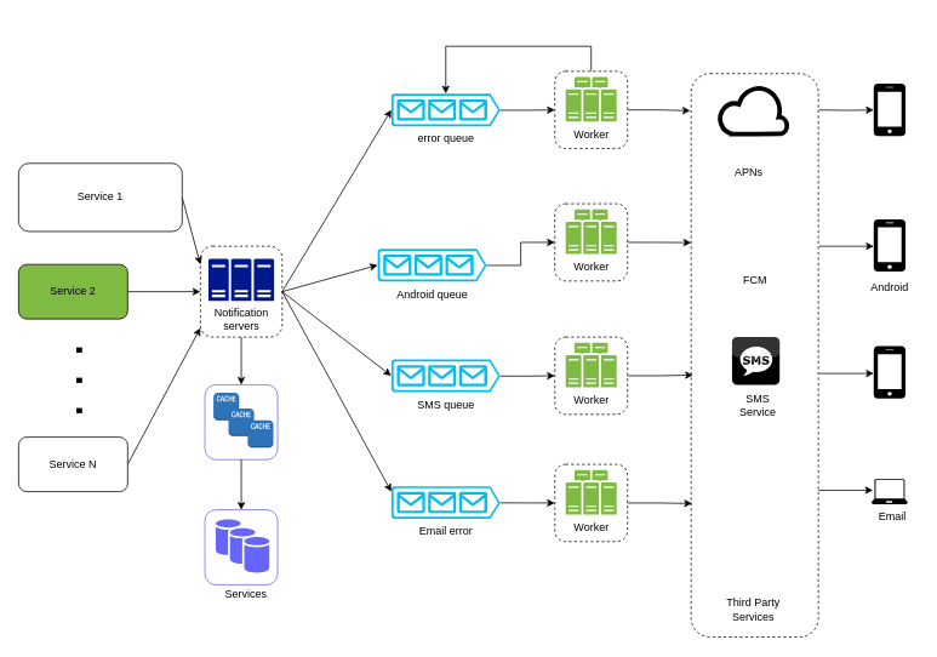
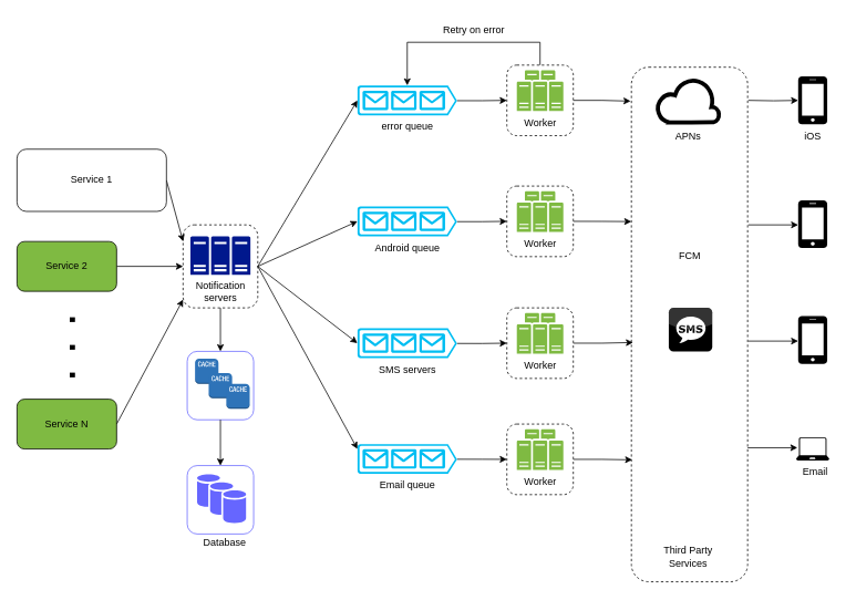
+ <mxCell id="66" value="Retry on error" style="text;html=1;align=center;verticalAlign=middle;resizable=0;points=[];autosize=1;strokeColor=none;fillColor=none;" vertex="1" parent="1"><mxGeometry x="520" y="20" width="100" height="30" as="geometry" /></mxCell>
+ <mxCell id="13" value="iOS" style="text;html=1;align=center;verticalAlign=middle;resizable=0;points=[];autosize=1;strokeColor=none;fillColor=none;" vertex="1" parent="1"><mxGeometry x="958.37" y="148.78" width="40" height="30" as="geometry" /></mxCell>
- <mxCell id="12" value="APNs" style="text;html=1;align=center;verticalAlign=middle;resizable=0;points=[];autosize=1;strokeColor=none;fillColor=none;" vertex="1" parent="1"><mxGeometry x="798.37" y="173.78" width="50" height="30" as="geometry" /></mxCell>
+ <mxCell id="12" value="APNs" style="text;html=1;align=center;verticalAlign=middle;resizable=0;points=[];autosize=1;strokeColor=none;fillColor=none;" vertex="1" parent="1"><mxGeometry x="803.37" y="148.78" width="50" height="30" as="geometry" /></mxCell>
- <mxCell id="56" value="Android queue" style="verticalLabelPosition=bottom;html=1;verticalAlign=top;align=center;strokeColor=none;fillColor=#00BEF2;shape=mxgraph.azure.queue_generic;pointerEvents=1;" vertex="1" parent="1"><mxGeometry x="415" y="272.75" width="120" height="36" as="geometry" /></mxCell>
+ <mxCell id="56" value="Android queue" style="verticalLabelPosition=bottom;html=1;verticalAlign=top;align=center;strokeColor=none;fillColor=#00BEF2;shape=mxgraph.azure.queue_generic;pointerEvents=1;" vertex="1" parent="1"><mxGeometry x="430" y="247.75" width="120" height="36" as="geometry" /></mxCell>
- <mxCell id="17" value="Android" style="text;html=1;align=center;verticalAlign=middle;resizable=0;points=[];autosize=1;strokeColor=none;fillColor=none;" vertex="1" parent="1"><mxGeometry x="948.37" y="301.21" width="60" height="30" as="geometry" /></mxCell>
- <mxCell id="58" value="SMS queue" style="verticalLabelPosition=bottom;html=1;verticalAlign=top;align=center;strokeColor=none;fillColor=#00BEF2;shape=mxgraph.azure.queue_generic;pointerEvents=1;" vertex="1" parent="1"><mxGeometry x="430" y="394.5" width="120" height="36" as="geometry" /></mxCell>
+ <mxCell id="58" value="SMS servers" style="verticalLabelPosition=bottom;html=1;verticalAlign=top;align=center;strokeColor=none;fillColor=#00BEF2;shape=mxgraph.azure.queue_generic;pointerEvents=1;" vertex="1" parent="1"><mxGeometry x="430" y="394.5" width="120" height="36" as="geometry" /></mxCell>
- <mxCell id="21" value="SMS&lt;div&gt;Service&lt;/div&gt;" style="text;html=1;align=center;verticalAlign=middle;resizable=0;points=[];autosize=1;strokeColor=none;fillColor=none;" vertex="1" parent="1"><mxGeometry x="803.37" y="424.97" width="60" height="40" as="geometry" /></mxCell>
- <mxCell id="33" value="Service N" style="rounded=1;whiteSpace=wrap;html=1;" vertex="1" parent="1"><mxGeometry x="20" y="480" width="120" height="60" as="geometry" /></mxCell>
+ <mxCell id="33" value="Service N" style="rounded=1;whiteSpace=wrap;html=1;fillColor=#7fba42;" vertex="1" parent="1"><mxGeometry x="20" y="480" width="120" height="60" as="geometry" /></mxCell>
- <mxCell id="60" value="Email error" style="verticalLabelPosition=bottom;html=1;verticalAlign=top;align=center;strokeColor=none;fillColor=#00BEF2;shape=mxgraph.azure.queue_generic;pointerEvents=1;" vertex="1" parent="1"><mxGeometry x="430" y="534" width="120" height="36" as="geometry" /></mxCell>
+ <mxCell id="60" value="Email queue" style="verticalLabelPosition=bottom;html=1;verticalAlign=top;align=center;strokeColor=none;fillColor=#00BEF2;shape=mxgraph.azure.queue_generic;pointerEvents=1;" vertex="1" parent="1"><mxGeometry x="430" y="534" width="120" height="36" as="geometry" /></mxCell>
- <mxCell id="76" value="Services" style="text;html=1;align=center;verticalAlign=middle;resizable=0;points=[];autosize=1;strokeColor=none;fillColor=none;" vertex="1" parent="1"><mxGeometry x="235" y="638" width="70" height="30" as="geometry" /></mxCell>
+ <mxCell id="76" value="Database" style="text;html=1;align=center;verticalAlign=middle;resizable=0;points=[];autosize=1;strokeColor=none;fillColor=none;" vertex="1" parent="1"><mxGeometry x="235" y="638" width="70" height="30" as="geometry" /></mxCell>
